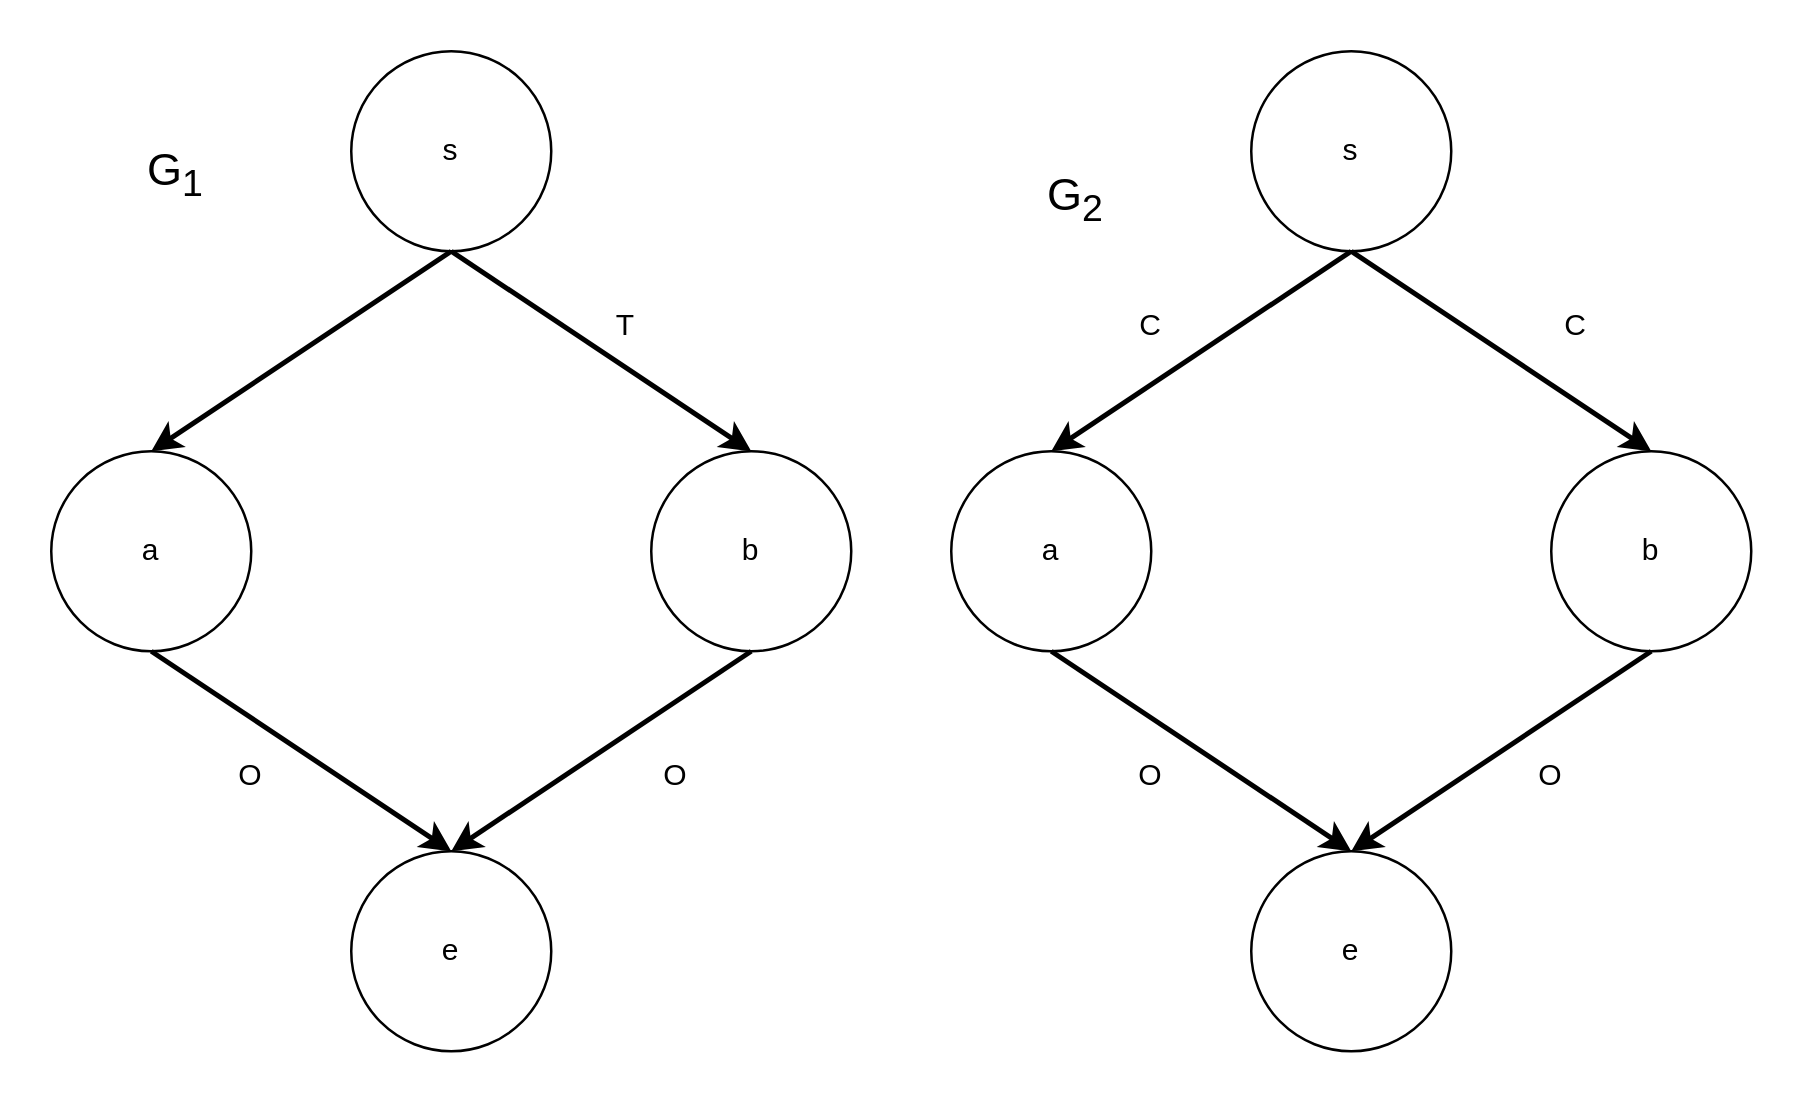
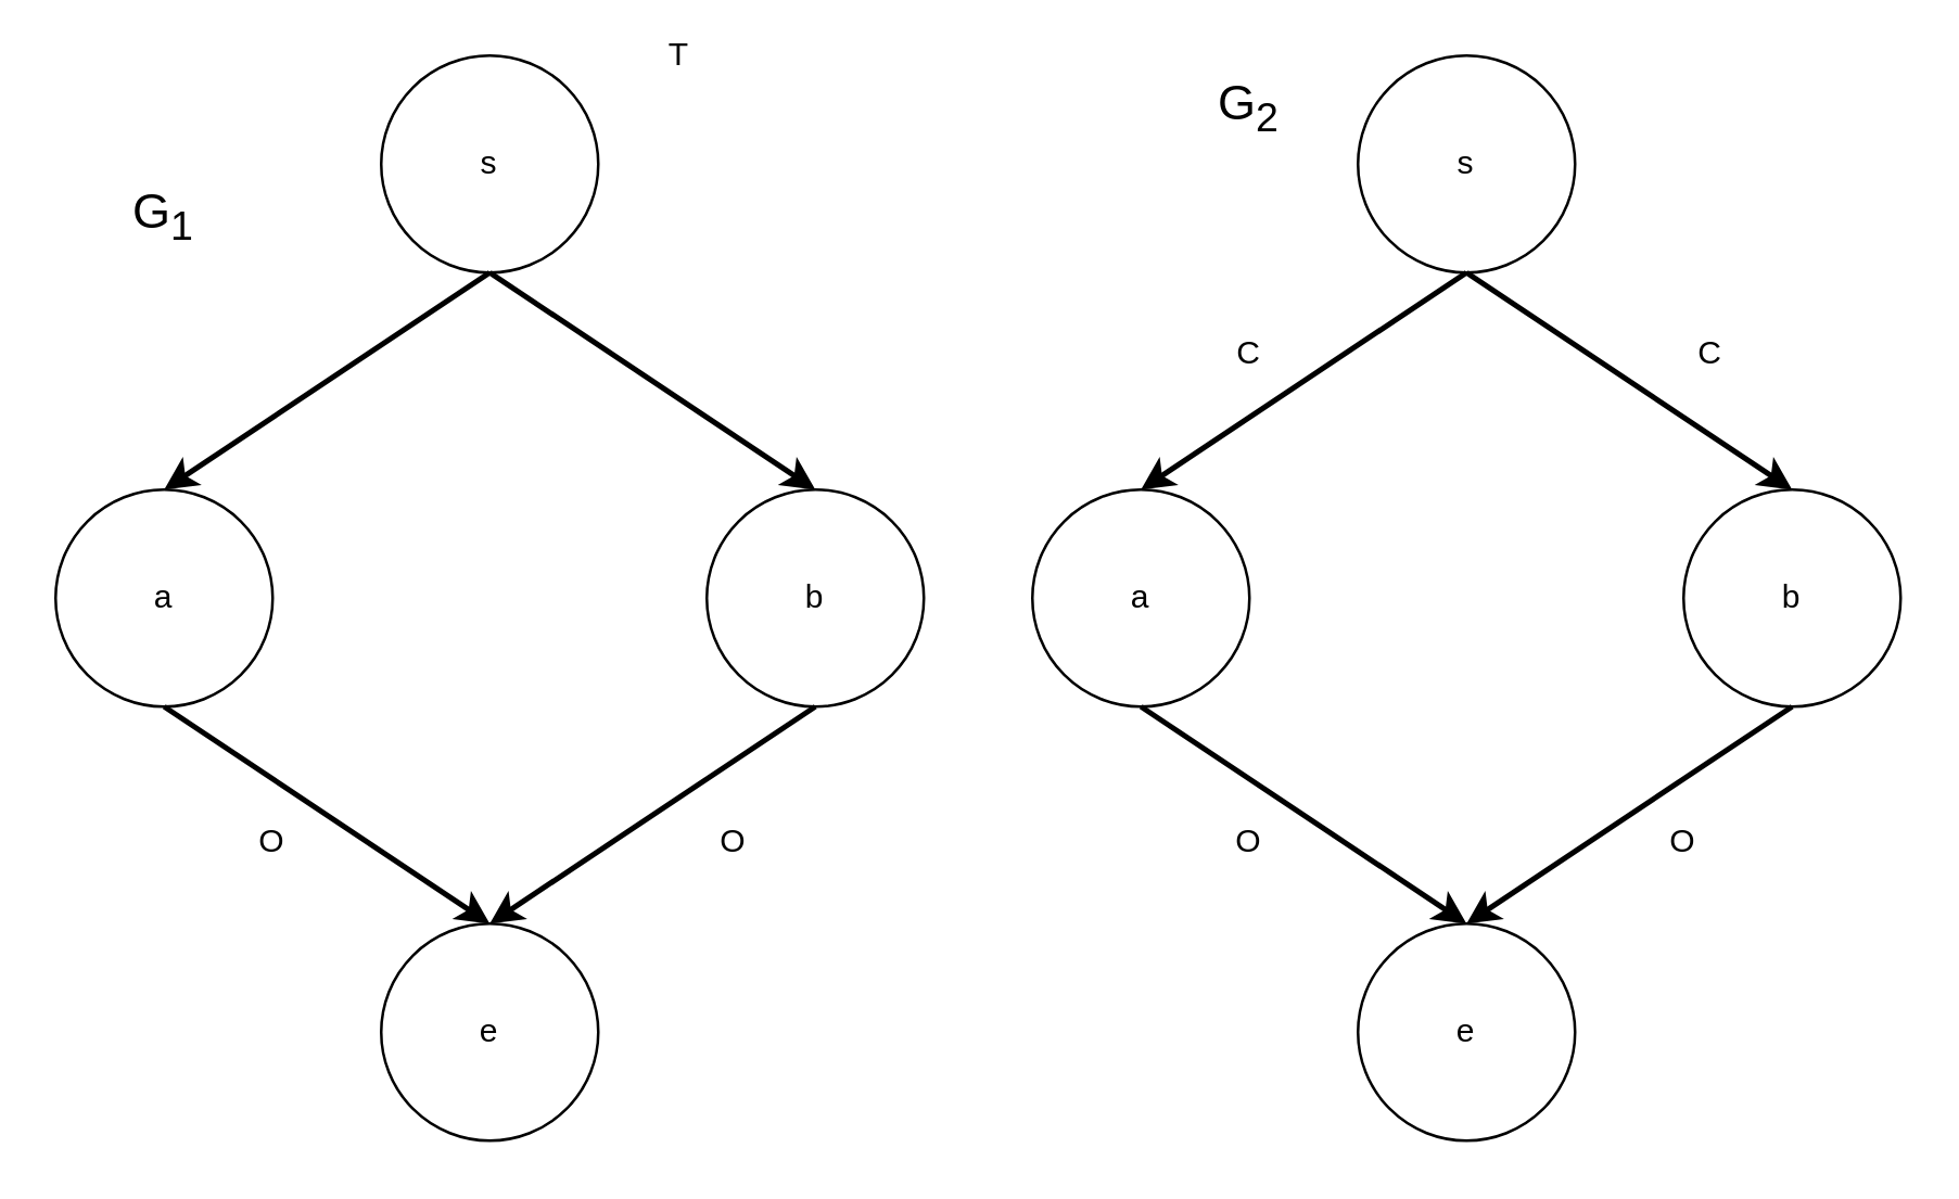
- <mxCell id="25" value="&lt;span style=&quot;font-size: 18px&quot;&gt;G&lt;sub&gt;1&lt;/sub&gt;&lt;/span&gt;" style="text;html=1;strokeColor=none;fillColor=none;align=center;verticalAlign=middle;whiteSpace=wrap;rounded=0;fontColor=#000000;" vertex="1" parent="1"><mxGeometry x="50" y="60" width="40" height="20" as="geometry" /></mxCell>
+ <mxCell id="25" value="&lt;span style=&quot;font-size: 18px&quot;&gt;G&lt;sub&gt;1&lt;/sub&gt;&lt;/span&gt;" style="text;html=1;strokeColor=none;fillColor=none;align=center;verticalAlign=middle;whiteSpace=wrap;rounded=0;fontColor=#000000;" vertex="1" parent="1"><mxGeometry x="40" y="70" width="40" height="20" as="geometry" /></mxCell>
- <mxCell id="26" value="&lt;span style=&quot;font-size: 18px&quot;&gt;G&lt;sub&gt;2&lt;/sub&gt;&lt;/span&gt;" style="text;html=1;strokeColor=none;fillColor=none;align=center;verticalAlign=middle;whiteSpace=wrap;rounded=0;fontColor=#000000;" vertex="1" parent="1"><mxGeometry x="410" y="70" width="40" height="20" as="geometry" /></mxCell>
+ <mxCell id="26" value="&lt;span style=&quot;font-size: 18px&quot;&gt;G&lt;sub&gt;2&lt;/sub&gt;&lt;/span&gt;" style="text;html=1;strokeColor=none;fillColor=none;align=center;verticalAlign=middle;whiteSpace=wrap;rounded=0;fontColor=#000000;" vertex="1" parent="1"><mxGeometry x="440" y="30" width="40" height="20" as="geometry" /></mxCell>
- <mxCell id="18" value="&lt;font color=&quot;#000000&quot;&gt;T&lt;/font&gt;" style="text;html=1;strokeColor=none;fillColor=none;align=center;verticalAlign=middle;whiteSpace=wrap;rounded=0;" parent="1" vertex="1"><mxGeometry x="230" y="120" width="40" height="20" as="geometry" /></mxCell>
+ <mxCell id="18" value="&lt;font color=&quot;#000000&quot;&gt;T&lt;/font&gt;" style="text;html=1;strokeColor=none;fillColor=none;align=center;verticalAlign=middle;whiteSpace=wrap;rounded=0;" parent="1" vertex="1"><mxGeometry x="230" y="10" width="40" height="20" as="geometry" /></mxCell>
